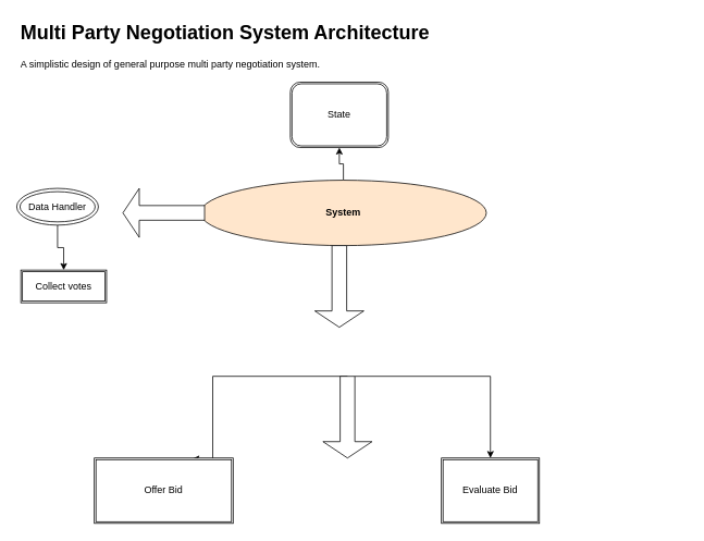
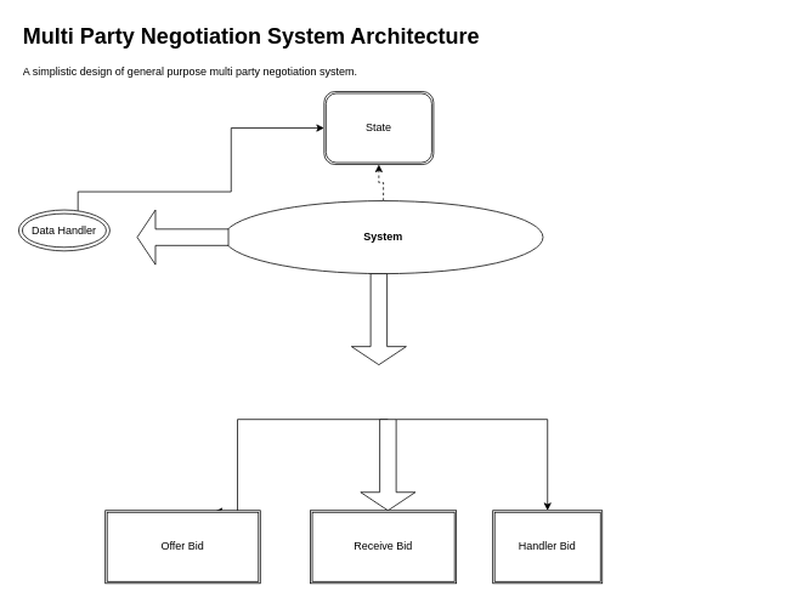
+ <mxCell id="14" style="edgeStyle=orthogonalEdgeStyle;rounded=0;orthogonalLoop=1;jettySize=auto;html=1;entryX=0;entryY=0.5;entryDx=0;entryDy=0;" edge="1" parent="1" source="15" target="17"><mxGeometry relative="1" as="geometry"><Array as="points"><mxPoint x="85" y="210" /><mxPoint x="253" y="210" /><mxPoint x="253" y="140" /></Array></mxGeometry></mxCell>
- <mxCell id="3" style="edgeStyle=orthogonalEdgeStyle;rounded=0;orthogonalLoop=1;jettySize=auto;html=1;exitX=0.5;exitY=0;exitDx=0;exitDy=0;" edge="1" parent="1" source="4" target="17"><mxGeometry relative="1" as="geometry"><mxPoint x="420" y="180" as="targetPoint" /></mxGeometry></mxCell>
+ <mxCell id="3" style="edgeStyle=orthogonalEdgeStyle;rounded=0;orthogonalLoop=1;jettySize=auto;html=1;exitX=0.5;exitY=0;exitDx=0;exitDy=0;dashed=1;" edge="1" parent="1" source="4" target="17"><mxGeometry relative="1" as="geometry"><mxPoint x="420" y="180" as="targetPoint" /></mxGeometry></mxCell>
- <mxCell id="4" value="&lt;b&gt;System&lt;/b&gt;" style="ellipse;whiteSpace=wrap;html=1;fillColor=#ffe6cc;" vertex="1" parent="1"><mxGeometry x="245" y="220" width="350" height="80" as="geometry" /></mxCell>
+ <mxCell id="4" value="&lt;b&gt;System&lt;/b&gt;" style="ellipse;whiteSpace=wrap;html=1;" vertex="1" parent="1"><mxGeometry x="245" y="220" width="350" height="80" as="geometry" /></mxCell>
- <mxCell id="13" style="edgeStyle=orthogonalEdgeStyle;rounded=0;orthogonalLoop=1;jettySize=auto;html=1;" edge="1" parent="1" source="15" target="16"><mxGeometry relative="1" as="geometry"><mxPoint x="85" y="350" as="targetPoint" /></mxGeometry></mxCell>
- <mxCell id="16" value="Collect votes" style="shape=ext;double=1;rounded=0;whiteSpace=wrap;html=1;" vertex="1" parent="1"><mxGeometry x="25" y="330" width="105" height="40" as="geometry" /></mxCell>
+ <mxCell id="10" value="Receive Bid" style="shape=ext;double=1;rounded=0;whiteSpace=wrap;html=1;" vertex="1" parent="1"><mxGeometry x="340" y="560" width="160" height="80" as="geometry" /></mxCell>
- <mxCell id="11" value="Evaluate Bid" style="shape=ext;double=1;rounded=0;whiteSpace=wrap;html=1;" vertex="1" parent="1"><mxGeometry x="540" y="560" width="120" height="80" as="geometry" /></mxCell>
+ <mxCell id="11" value="Handler Bid" style="shape=ext;double=1;rounded=0;whiteSpace=wrap;html=1;" vertex="1" parent="1"><mxGeometry x="540" y="560" width="120" height="80" as="geometry" /></mxCell>
